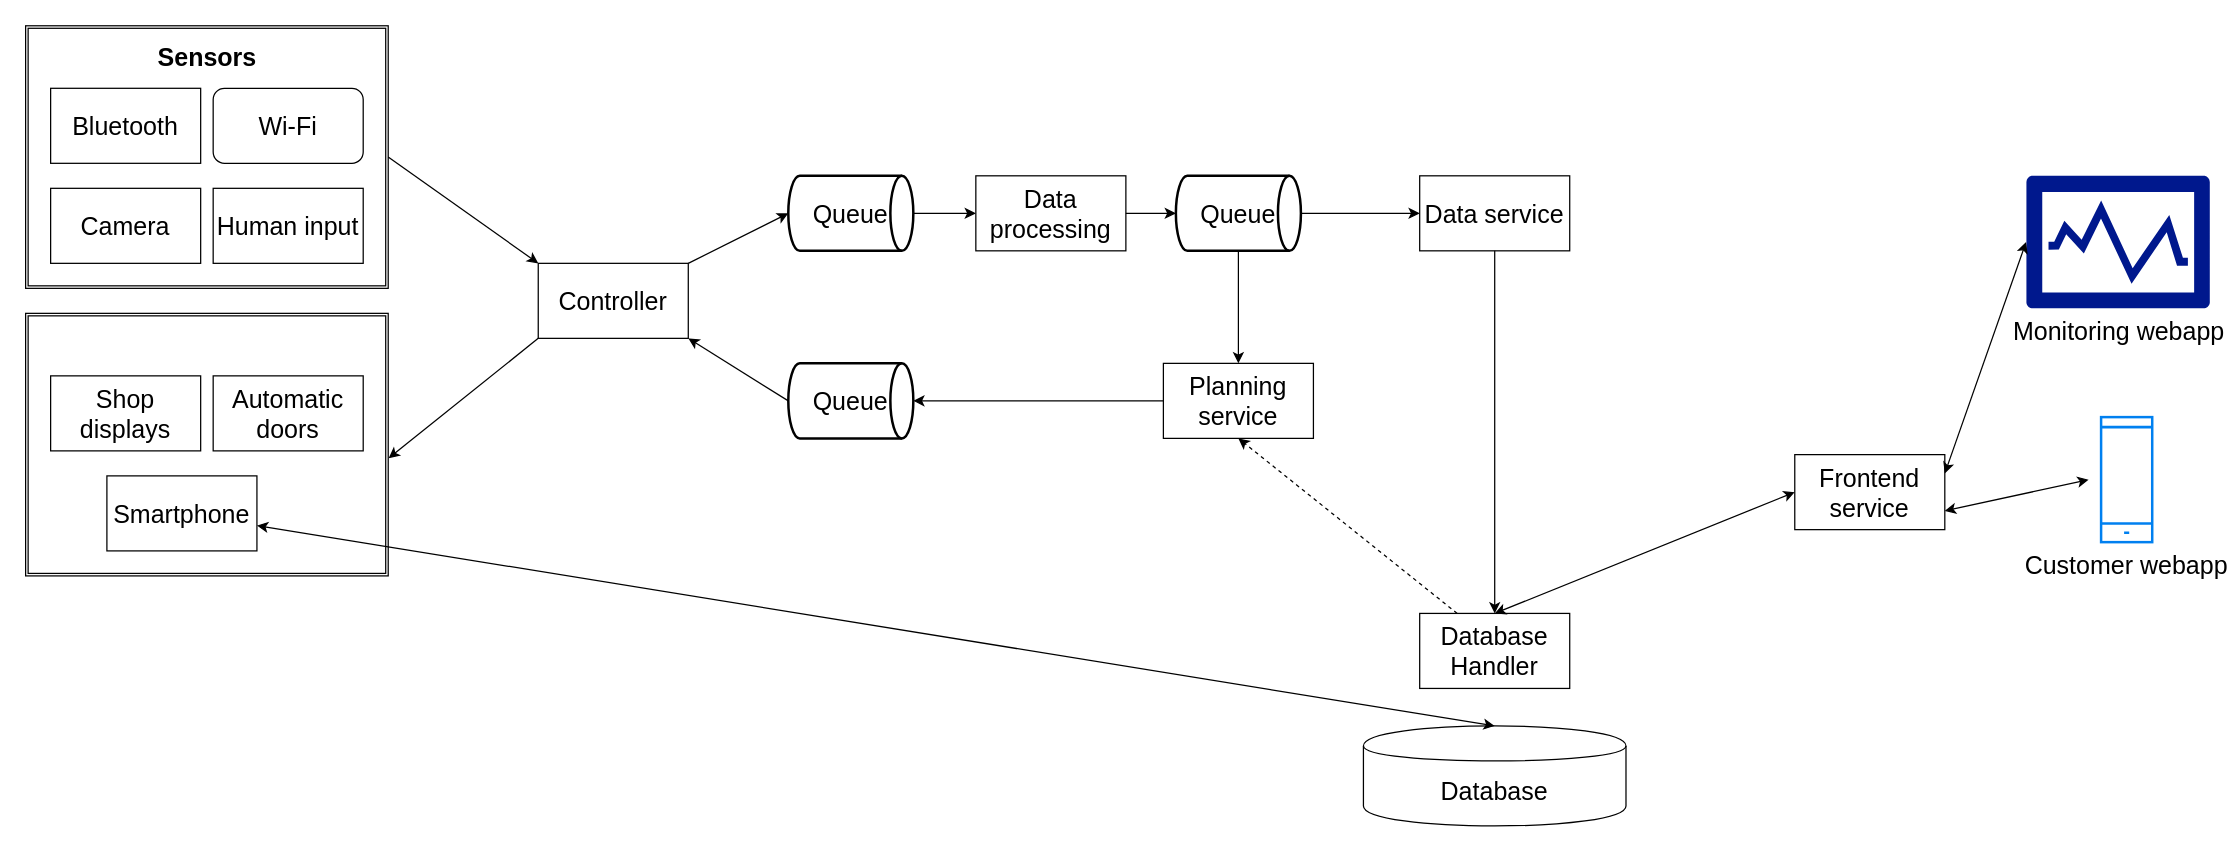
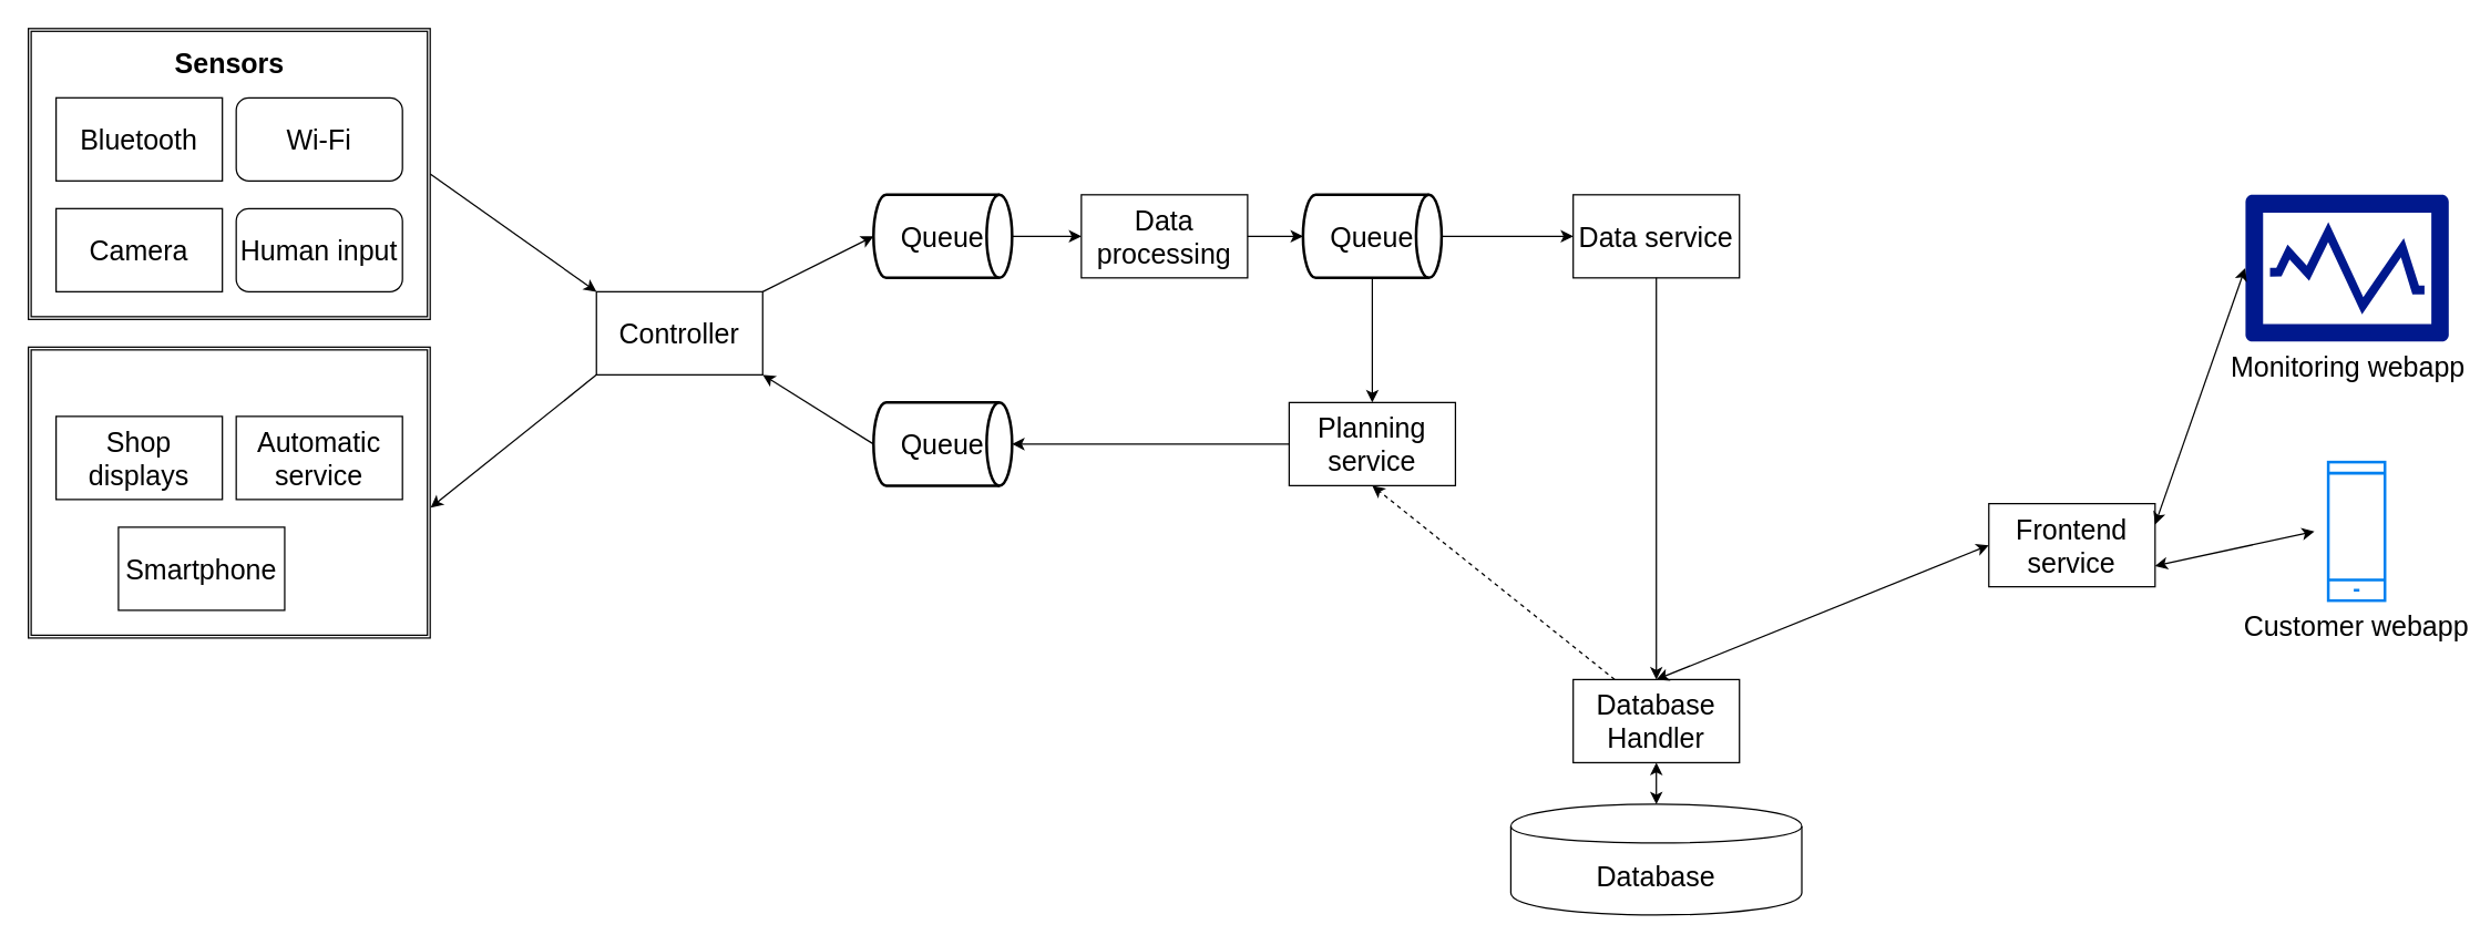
- <mxCell id="6" value="Human input" style="rounded=0;whiteSpace=wrap;html=1;fontSize=20;" vertex="1" parent="1"><mxGeometry x="170" y="150" width="120" height="60" as="geometry" /></mxCell>
+ <mxCell id="6" value="Human input" style="whiteSpace=wrap;html=1;fontSize=20;rounded=1;" vertex="1" parent="1"><mxGeometry x="170" y="150" width="120" height="60" as="geometry" /></mxCell>
- <mxCell id="10" value="Automatic doors" style="rounded=0;whiteSpace=wrap;html=1;fontSize=20;" vertex="1" parent="1"><mxGeometry x="170" y="300" width="120" height="60" as="geometry" /></mxCell>
+ <mxCell id="10" value="Automatic service" style="rounded=0;whiteSpace=wrap;html=1;fontSize=20;" vertex="1" parent="1"><mxGeometry x="170" y="300" width="120" height="60" as="geometry" /></mxCell>
- <mxCell id="30" value="" style="endArrow=classic;startArrow=classic;html=1;fontSize=20;exitX=0.5;exitY=0;exitDx=0;exitDy=0;" edge="1" parent="1" source="20" target="11"><mxGeometry width="50" height="50" relative="1" as="geometry"><mxPoint x="1000" y="500" as="sourcePoint" /><mxPoint x="1050" y="450" as="targetPoint" /></mxGeometry></mxCell>
+ <mxCell id="30" value="" style="endArrow=classic;startArrow=classic;html=1;fontSize=20;entryX=0.5;entryY=1;entryDx=0;entryDy=0;exitX=0.5;exitY=0;exitDx=0;exitDy=0;" edge="1" parent="1" source="20" target="19"><mxGeometry width="50" height="50" relative="1" as="geometry"><mxPoint x="1000" y="500" as="sourcePoint" /><mxPoint x="1050" y="450" as="targetPoint" /></mxGeometry></mxCell>
